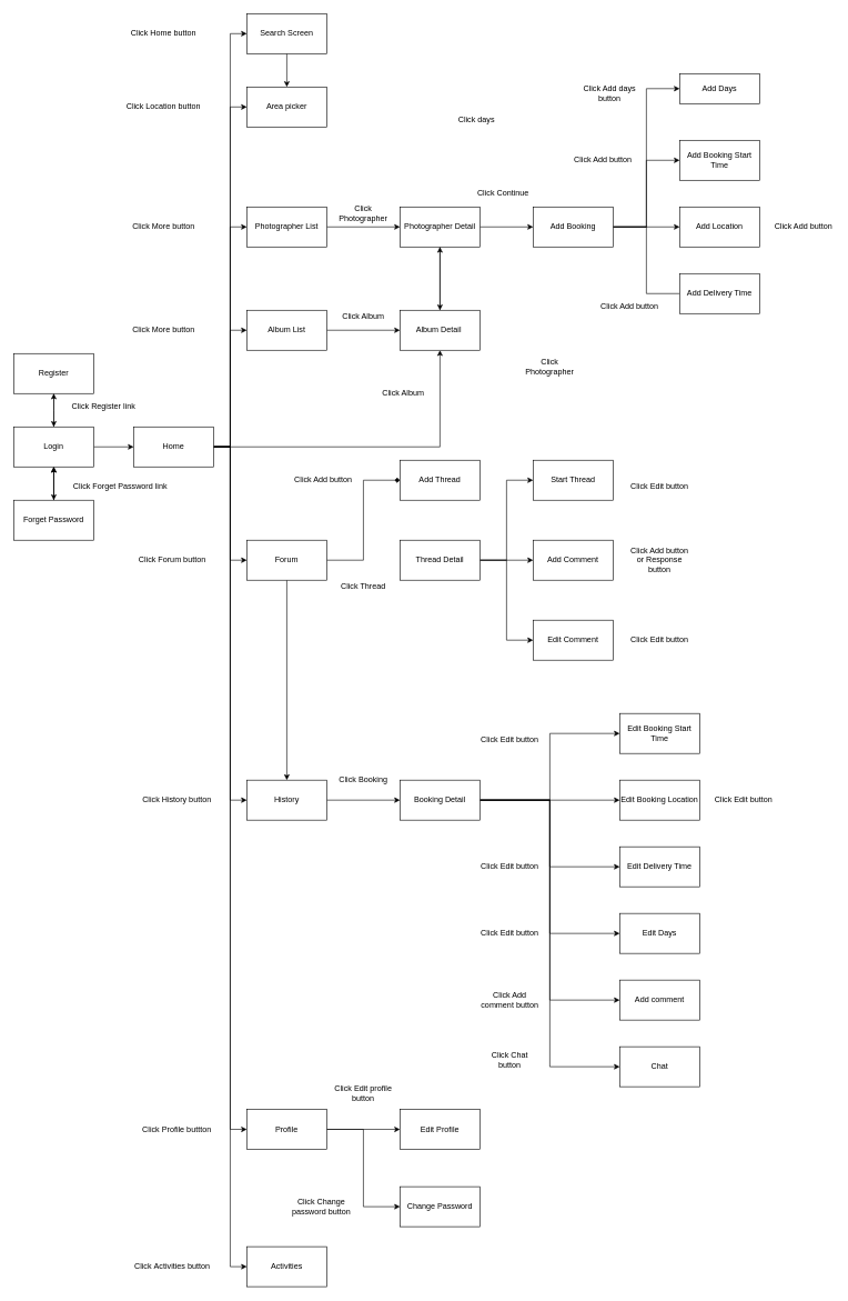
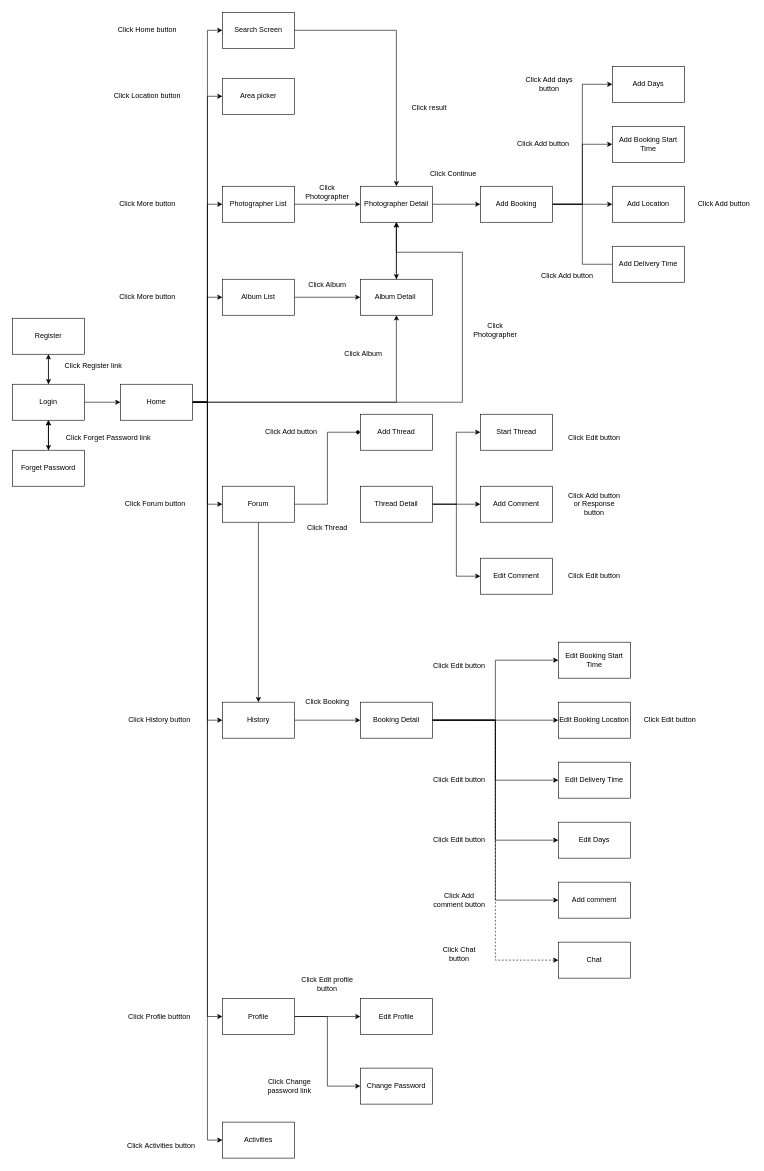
- <mxCell id="26" style="edgeStyle=orthogonalEdgeStyle;rounded=0;orthogonalLoop=1;jettySize=auto;html=1;" parent="1" source="27" target="28" edge="1"><mxGeometry relative="1" as="geometry" /></mxCell>
+ <mxCell id="26" style="edgeStyle=orthogonalEdgeStyle;rounded=0;orthogonalLoop=1;jettySize=auto;html=1;entryX=0.5;entryY=0;entryDx=0;entryDy=0;" parent="1" source="27" target="25" edge="1"><mxGeometry relative="1" as="geometry" /></mxCell>
- <mxCell id="70" value="Add Days" style="rounded=0;whiteSpace=wrap;html=1;" parent="1" vertex="1"><mxGeometry x="1020" y="110" width="120" height="45" as="geometry" /></mxCell>
+ <mxCell id="70" value="Add Days" style="rounded=0;whiteSpace=wrap;html=1;" parent="1" vertex="1"><mxGeometry x="1020" y="110" width="120" height="60" as="geometry" /></mxCell>
- <mxCell id="75" value="Click days" style="text;html=1;strokeColor=none;fillColor=none;align=center;verticalAlign=middle;whiteSpace=wrap;rounded=0;" parent="1" vertex="1"><mxGeometry x="670" y="170" width="90" height="20" as="geometry" /></mxCell>
+ <mxCell id="75" value="Click result" style="text;html=1;strokeColor=none;fillColor=none;align=center;verticalAlign=middle;whiteSpace=wrap;rounded=0;" parent="1" vertex="1"><mxGeometry x="670" y="170" width="90" height="20" as="geometry" /></mxCell>
+ <mxCell id="10" style="edgeStyle=orthogonalEdgeStyle;rounded=0;orthogonalLoop=1;jettySize=auto;html=1;entryX=0.5;entryY=1;entryDx=0;entryDy=0;" parent="1" source="12" target="25" edge="1"><mxGeometry relative="1" as="geometry"><Array as="points"><mxPoint x="770" y="670" /><mxPoint x="770" y="420" /><mxPoint x="660" y="420" /></Array></mxGeometry></mxCell>
- <mxCell id="51" style="edgeStyle=orthogonalEdgeStyle;rounded=0;orthogonalLoop=1;jettySize=auto;html=1;entryX=0;entryY=0.5;entryDx=0;entryDy=0;" parent="1" source="52" target="103" edge="1"><mxGeometry relative="1" as="geometry" /></mxCell>
+ <mxCell id="51" style="edgeStyle=orthogonalEdgeStyle;rounded=0;orthogonalLoop=1;jettySize=auto;html=1;entryX=0;entryY=0.5;entryDx=0;entryDy=0;dashed=1;" parent="1" source="52" target="103" edge="1"><mxGeometry relative="1" as="geometry" /></mxCell>
- <mxCell id="106" value="Click Change password button" style="text;html=1;strokeColor=none;fillColor=none;align=center;verticalAlign=middle;whiteSpace=wrap;rounded=0;" vertex="1" parent="1"><mxGeometry x="420" y="1800" width="124" height="20" as="geometry" /></mxCell>
+ <mxCell id="106" value="Click Change password link" style="text;html=1;strokeColor=none;fillColor=none;align=center;verticalAlign=middle;whiteSpace=wrap;rounded=0;" vertex="1" parent="1"><mxGeometry x="420" y="1800" width="124" height="20" as="geometry" /></mxCell>
- <mxCell id="108" value="Click&amp;nbsp;Activities button" style="text;html=1;strokeColor=none;fillColor=none;align=center;verticalAlign=middle;whiteSpace=wrap;rounded=0;" vertex="1" parent="1"><mxGeometry x="196" y="1890" width="124" height="20" as="geometry" /></mxCell>
+ <mxCell id="108" value="Click&amp;nbsp;Activities button" style="text;html=1;strokeColor=none;fillColor=none;align=center;verticalAlign=middle;whiteSpace=wrap;rounded=0;" vertex="1" parent="1"><mxGeometry x="206" y="1900" width="124" height="20" as="geometry" /></mxCell>
